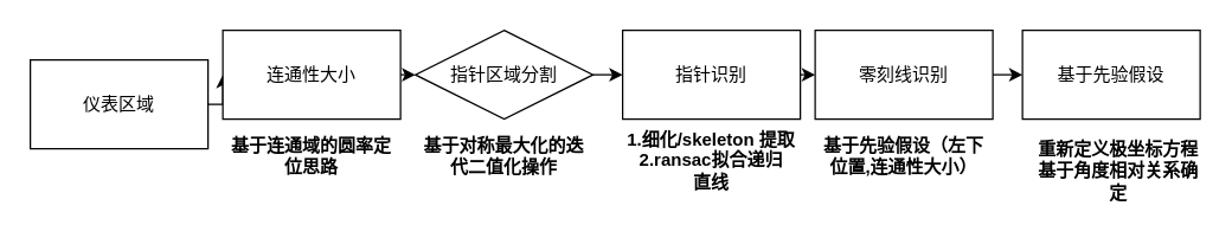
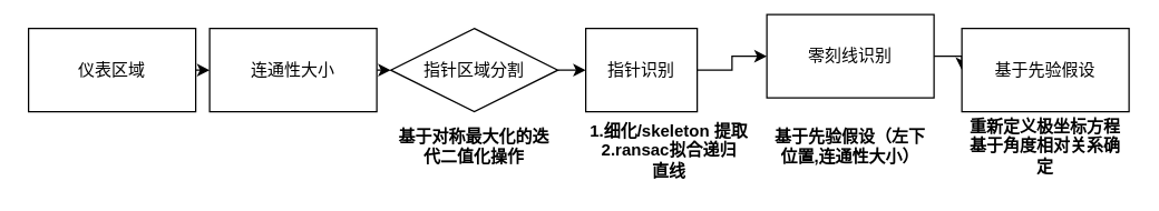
- <mxCell id="11" value="指针识别" style="rounded=0;whiteSpace=wrap;html=1;" vertex="1" parent="1"><mxGeometry x="420" y="20" width="120" height="60" as="geometry" /></mxCell>
+ <mxCell id="11" value="指针识别" style="rounded=0;whiteSpace=wrap;html=1;" vertex="1" parent="1"><mxGeometry x="420" y="20" width="80" height="60" as="geometry" /></mxCell>
- <mxCell id="14" value="零刻线识别" style="rounded=0;whiteSpace=wrap;html=1;" vertex="1" parent="1"><mxGeometry x="550" y="20" width="120" height="60" as="geometry" /></mxCell>
+ <mxCell id="14" value="零刻线识别" style="rounded=0;whiteSpace=wrap;html=1;" vertex="1" parent="1"><mxGeometry x="550" y="10" width="120" height="60" as="geometry" /></mxCell>
- <mxCell id="3" value="仪表区域" style="rounded=0;whiteSpace=wrap;html=1;" vertex="1" parent="1"><mxGeometry x="20" y="40" width="120" height="60" as="geometry" /></mxCell>
+ <mxCell id="3" value="仪表区域" style="rounded=0;whiteSpace=wrap;html=1;" vertex="1" parent="1"><mxGeometry x="20" y="20" width="120" height="60" as="geometry" /></mxCell>
- <mxCell id="8" value="&lt;b&gt;基于连通域的圆率定位思路&lt;/b&gt;" style="text;html=1;strokeColor=none;fillColor=none;align=center;verticalAlign=middle;whiteSpace=wrap;rounded=0;" vertex="1" parent="1"><mxGeometry x="150" y="90" width="120" height="30" as="geometry" /></mxCell>
- <mxCell id="17" value="&lt;b&gt;重新定义极坐标方程基于角度相对关系确定&lt;/b&gt;" style="text;html=1;strokeColor=none;fillColor=none;align=center;verticalAlign=middle;whiteSpace=wrap;rounded=0;" vertex="1" parent="1"><mxGeometry x="695" y="100" width="120" height="30" as="geometry" /></mxCell>
+ <mxCell id="17" value="&lt;b&gt;重新定义极坐标方程基于角度相对关系确定&lt;/b&gt;" style="text;html=1;strokeColor=none;fillColor=none;align=center;verticalAlign=middle;whiteSpace=wrap;rounded=0;" vertex="1" parent="1"><mxGeometry x="690" y="90" width="120" height="30" as="geometry" /></mxCell>
